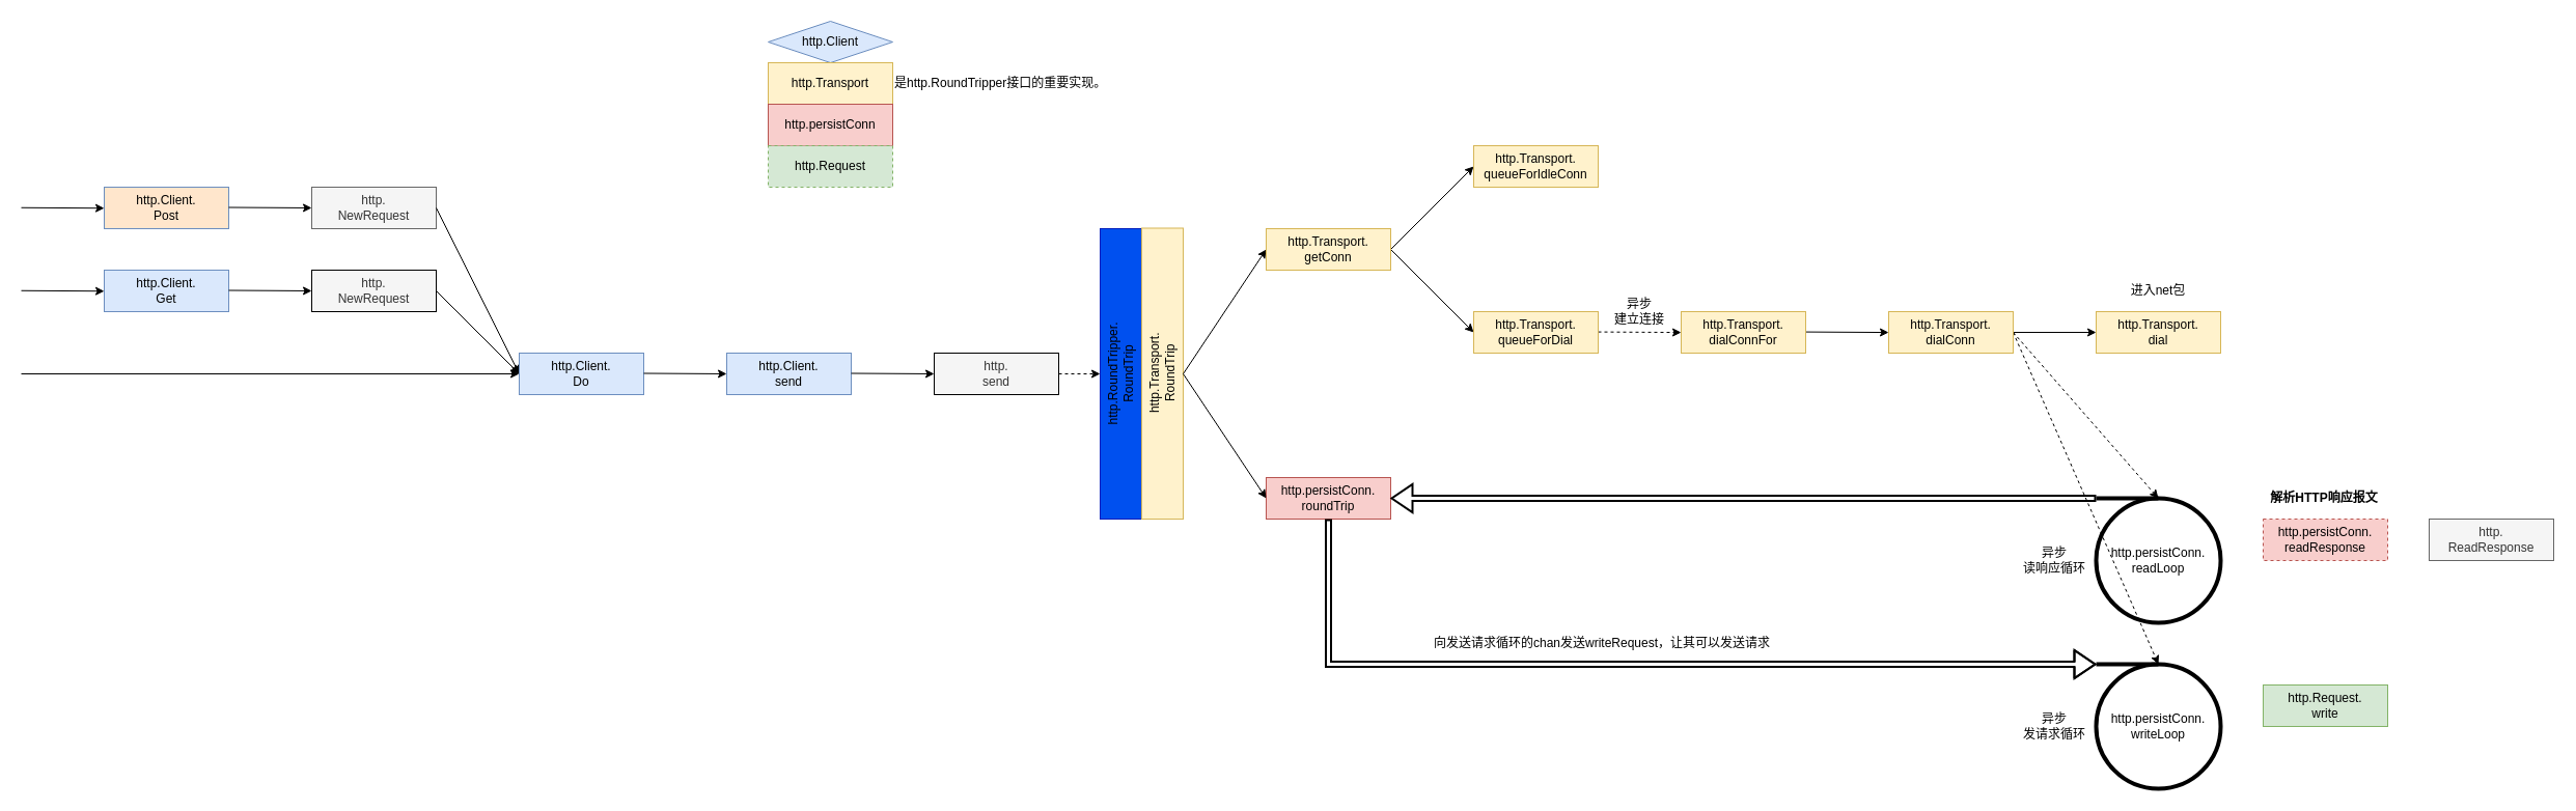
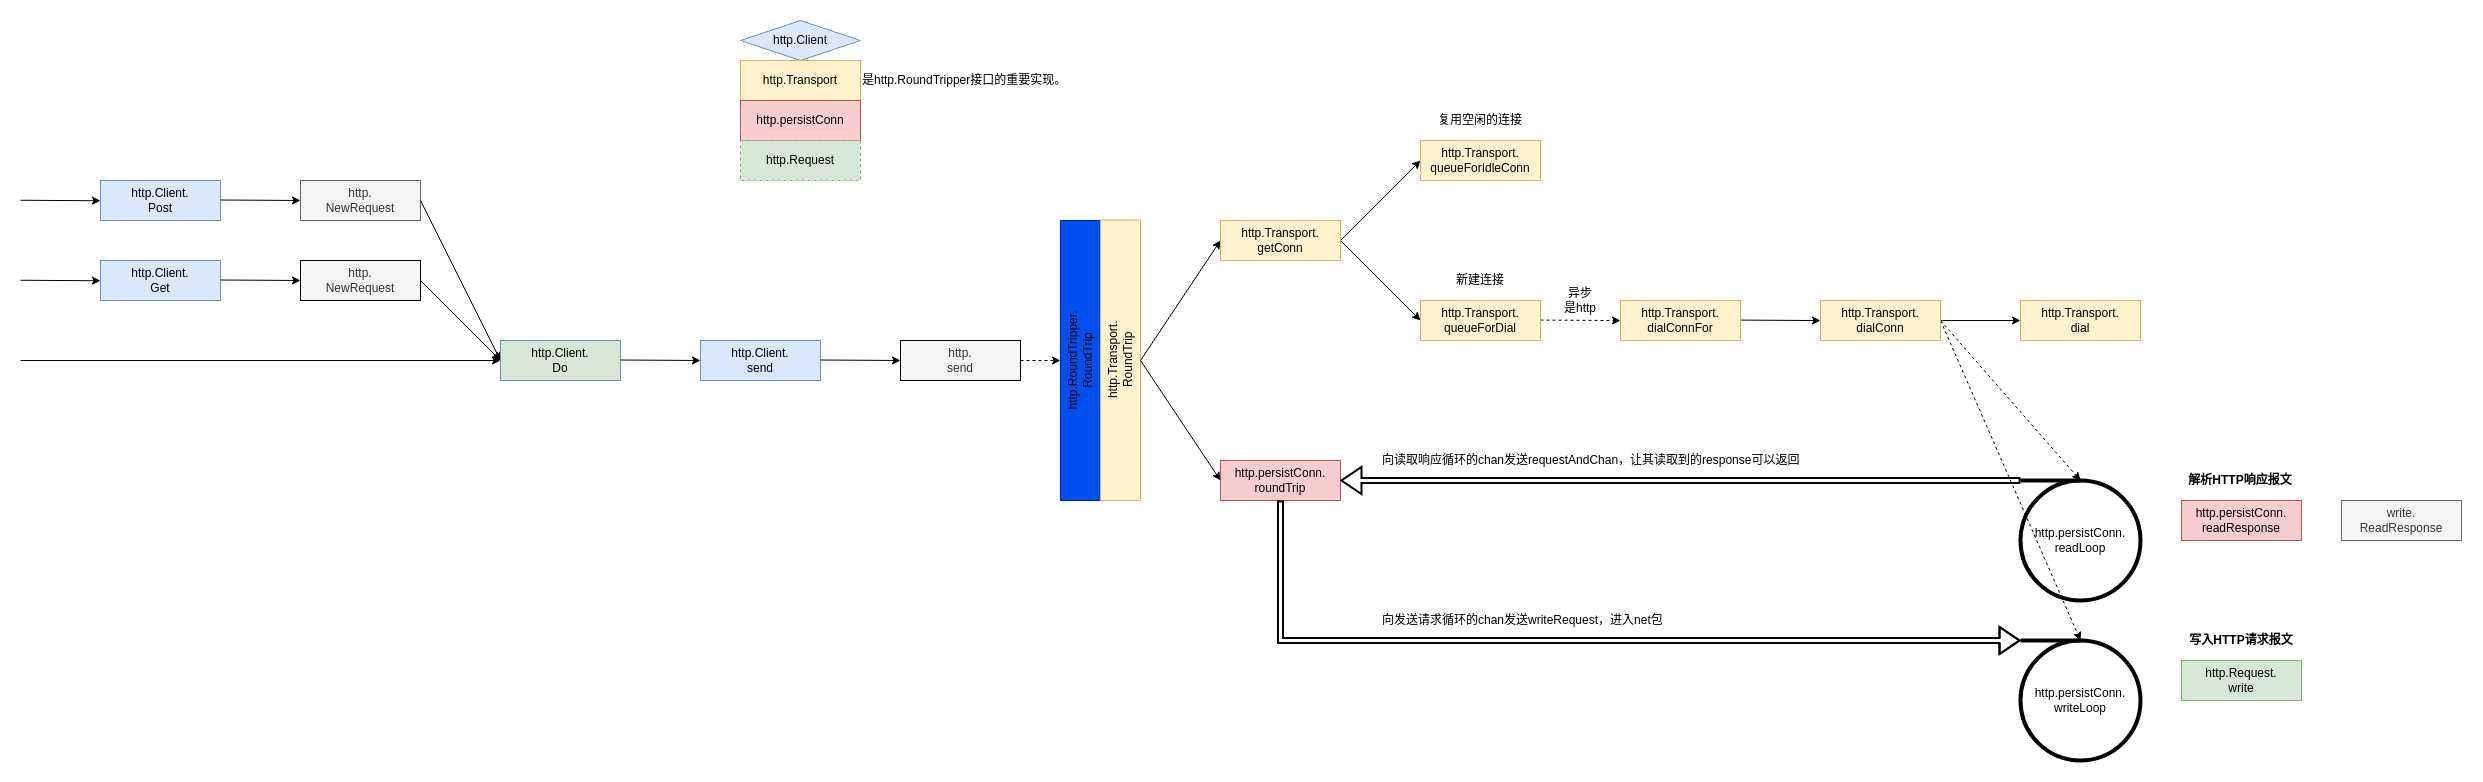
+ <mxCell id="52" value="复用空闲的连接" style="text;html=1;strokeColor=none;fillColor=none;align=center;verticalAlign=middle;whiteSpace=wrap;rounded=0;sketch=0;fontSize=12;" parent="1" vertex="1"><mxGeometry x="1420" y="100" width="120" height="40" as="geometry" /></mxCell>
- <mxCell id="2" value="http.Client.&lt;br&gt;Post" style="rounded=0;whiteSpace=wrap;html=1;fillColor=#ffe6cc;strokeColor=#6c8ebf;" parent="1" vertex="1"><mxGeometry x="100" y="180" width="120" height="40" as="geometry" /></mxCell>
+ <mxCell id="2" value="http.Client.&lt;br&gt;Post" style="rounded=0;whiteSpace=wrap;html=1;fillColor=#dae8fc;strokeColor=#6c8ebf;" parent="1" vertex="1"><mxGeometry x="100" y="180" width="120" height="40" as="geometry" /></mxCell>
+ <mxCell id="51" value="新建连接" style="text;html=1;strokeColor=none;fillColor=none;align=center;verticalAlign=middle;whiteSpace=wrap;rounded=0;sketch=0;fontSize=12;" parent="1" vertex="1"><mxGeometry x="1440" y="260" width="80" height="40" as="geometry" /></mxCell>
- <mxCell id="47" value="进入net包" style="text;html=1;strokeColor=none;fillColor=none;align=center;verticalAlign=middle;whiteSpace=wrap;rounded=0;sketch=0;fontSize=12;" parent="1" vertex="1"><mxGeometry x="2040" y="260" width="80" height="40" as="geometry" /></mxCell>
- <mxCell id="50" value="异步&lt;br&gt;建立连接" style="text;html=1;strokeColor=none;fillColor=none;align=center;verticalAlign=middle;whiteSpace=wrap;rounded=0;sketch=0;fontSize=12;" parent="1" vertex="1"><mxGeometry x="1540" y="280" width="80" height="40" as="geometry" /></mxCell>
+ <mxCell id="50" value="异步&lt;br&gt;是http" style="text;html=1;strokeColor=none;fillColor=none;align=center;verticalAlign=middle;whiteSpace=wrap;rounded=0;sketch=0;fontSize=12;" parent="1" vertex="1"><mxGeometry x="1540" y="280" width="80" height="40" as="geometry" /></mxCell>
- <mxCell id="13" value="http.Client.&lt;br&gt;Do" style="rounded=0;whiteSpace=wrap;html=1;fillColor=#dae8fc;strokeColor=#6c8ebf;" parent="1" vertex="1"><mxGeometry x="500" y="340" width="120" height="40" as="geometry" /></mxCell>
+ <mxCell id="13" value="http.Client.&lt;br&gt;Do" style="rounded=0;whiteSpace=wrap;html=1;fillColor=#d5e8d4;strokeColor=#6c8ebf;" parent="1" vertex="1"><mxGeometry x="500" y="340" width="120" height="40" as="geometry" /></mxCell>
+ <mxCell id="44" value="向读取响应循环的chan发送requestAndChan，让其读取到的response可以返回" style="text;html=1;strokeColor=none;fillColor=none;align=left;verticalAlign=middle;whiteSpace=wrap;rounded=0;sketch=0;fontSize=12;" parent="1" vertex="1"><mxGeometry x="1380" y="440" width="550" height="40" as="geometry" /></mxCell>
- <mxCell id="19" value="http.persistConn.&lt;br&gt;readResponse" style="rounded=0;whiteSpace=wrap;html=1;fillColor=#f8cecc;strokeColor=#b85450;dashed=1;" parent="1" vertex="1"><mxGeometry x="2181" y="500" width="120" height="40" as="geometry" /></mxCell>
+ <mxCell id="19" value="http.persistConn.&lt;br&gt;readResponse" style="rounded=0;whiteSpace=wrap;html=1;fillColor=#f8cecc;strokeColor=#b85450;" parent="1" vertex="1"><mxGeometry x="2181" y="500" width="120" height="40" as="geometry" /></mxCell>
- <mxCell id="20" value="http.&lt;br&gt;ReadResponse" style="rounded=0;whiteSpace=wrap;html=1;fillColor=#f5f5f5;strokeColor=#666666;fontColor=#333333;" parent="1" vertex="1"><mxGeometry x="2341" y="500" width="120" height="40" as="geometry" /></mxCell>
+ <mxCell id="20" value="write.&lt;br&gt;ReadResponse" style="rounded=0;whiteSpace=wrap;html=1;fillColor=#f5f5f5;strokeColor=#666666;fontColor=#333333;" parent="1" vertex="1"><mxGeometry x="2341" y="500" width="120" height="40" as="geometry" /></mxCell>
- <mxCell id="45" value="异步&lt;br&gt;读响应循环" style="text;html=1;strokeColor=none;fillColor=none;align=center;verticalAlign=middle;whiteSpace=wrap;rounded=0;sketch=0;fontSize=12;" parent="1" vertex="1"><mxGeometry x="1940" y="520" width="80" height="40" as="geometry" /></mxCell>
- <mxCell id="53" value="向发送请求循环的chan发送writeRequest，让其可以发送请求" style="text;html=1;strokeColor=none;fillColor=none;align=left;verticalAlign=middle;whiteSpace=wrap;rounded=0;sketch=0;fontSize=12;" parent="1" vertex="1"><mxGeometry x="1380" y="600" width="550" height="40" as="geometry" /></mxCell>
+ <mxCell id="53" value="向发送请求循环的chan发送writeRequest，进入net包" style="text;html=1;strokeColor=none;fillColor=none;align=left;verticalAlign=middle;whiteSpace=wrap;rounded=0;sketch=0;fontSize=12;" parent="1" vertex="1"><mxGeometry x="1380" y="600" width="550" height="40" as="geometry" /></mxCell>
+ <mxCell id="49" value="写入HTTP请求报文" style="text;html=1;strokeColor=none;fillColor=none;align=center;verticalAlign=middle;whiteSpace=wrap;rounded=0;sketch=0;fontSize=12;fontStyle=1" parent="1" vertex="1"><mxGeometry x="2181" y="620" width="120" height="40" as="geometry" /></mxCell>
- <mxCell id="46" value="异步&lt;br&gt;发请求循环" style="text;html=1;strokeColor=none;fillColor=none;align=center;verticalAlign=middle;whiteSpace=wrap;rounded=0;sketch=0;fontSize=12;" parent="1" vertex="1"><mxGeometry x="1940" y="680" width="80" height="40" as="geometry" /></mxCell>
